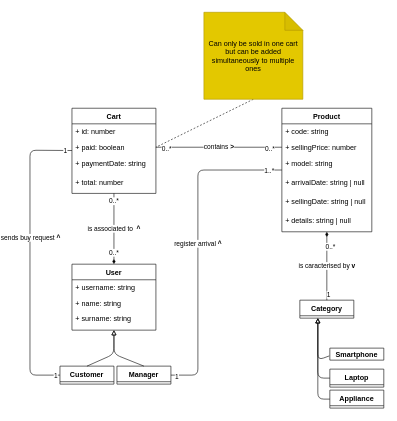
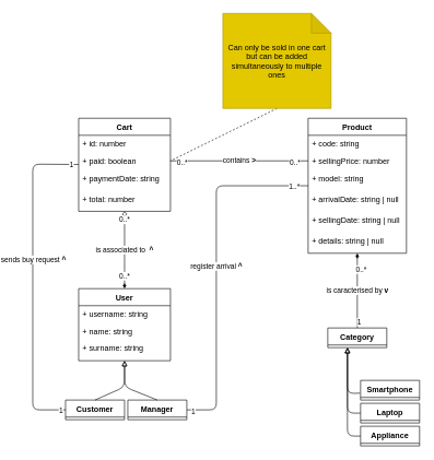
- <mxCell id="2" value="is associated to&amp;nbsp; &lt;b&gt;^&lt;/b&gt;" style="edgeStyle=none;html=1;exitX=0.5;exitY=0;exitDx=0;exitDy=0;endArrow=none;endFill=0;startArrow=diamondThin;startFill=1;" parent="1" source="5" target="20" edge="1"><mxGeometry relative="1" as="geometry" /></mxCell>
+ <mxCell id="2" value="is associated to&amp;nbsp; &lt;b&gt;^&lt;/b&gt;" style="edgeStyle=none;html=1;exitX=0.5;exitY=0;exitDx=0;exitDy=0;endArrow=diamond;endFill=0;startArrow=diamondThin;startFill=1;" parent="1" source="5" target="20" edge="1"><mxGeometry relative="1" as="geometry" /></mxCell>
- <mxCell id="39" value="Smartphone" style="swimlane;fontStyle=1;childLayout=stackLayout;horizontal=1;startSize=26;fillColor=none;horizontalStack=0;resizeParent=1;resizeParentMax=0;resizeLast=0;collapsible=1;marginBottom=0;" parent="1" vertex="1"><mxGeometry x="520" y="580" width="90" height="20" as="geometry" /></mxCell>
+ <mxCell id="39" value="Smartphone" style="swimlane;fontStyle=1;childLayout=stackLayout;horizontal=1;startSize=26;fillColor=none;horizontalStack=0;resizeParent=1;resizeParentMax=0;resizeLast=0;collapsible=1;marginBottom=0;" parent="1" vertex="1"><mxGeometry x="520" y="580" width="90" height="30" as="geometry" /></mxCell>
